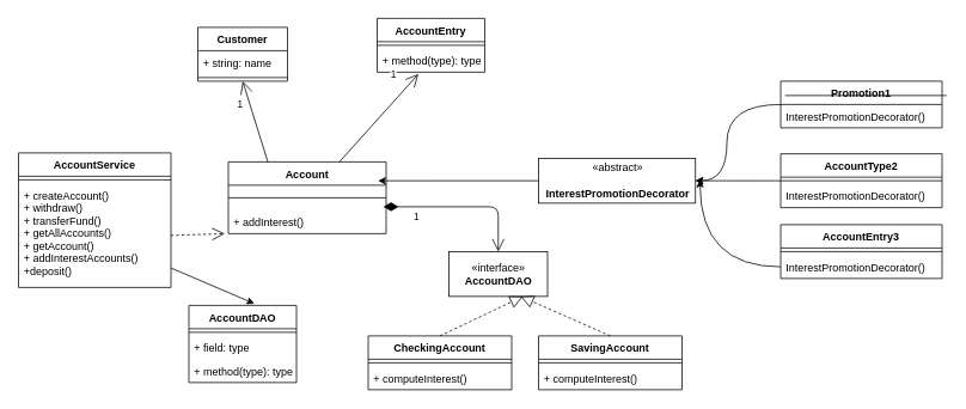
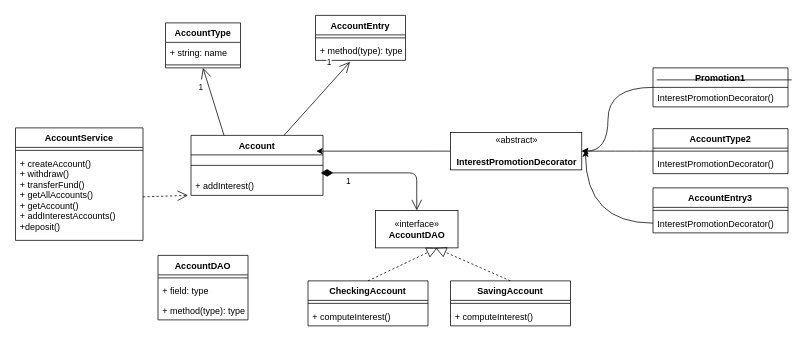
- <mxCell id="2" value="Customer" style="swimlane;fontStyle=1;align=center;verticalAlign=top;childLayout=stackLayout;horizontal=1;startSize=26;horizontalStack=0;resizeParent=1;resizeParentMax=0;resizeLast=0;collapsible=1;marginBottom=0;" parent="1" vertex="1"><mxGeometry x="220" y="30" width="100" height="60" as="geometry" /></mxCell>
+ <mxCell id="2" value="AccountType" style="swimlane;fontStyle=1;align=center;verticalAlign=top;childLayout=stackLayout;horizontal=1;startSize=26;horizontalStack=0;resizeParent=1;resizeParentMax=0;resizeLast=0;collapsible=1;marginBottom=0;" parent="1" vertex="1"><mxGeometry x="220" y="30" width="100" height="60" as="geometry" /></mxCell>
- <mxCell id="33" value="" style="endArrow=classic;html=1;entryX=0.608;entryY=-0.023;entryDx=0;entryDy=0;entryPerimeter=0;" parent="1" source="14" target="8" edge="1"><mxGeometry width="50" height="50" relative="1" as="geometry"><mxPoint x="50" y="380" as="sourcePoint" /><mxPoint x="100" y="330" as="targetPoint" /></mxGeometry></mxCell>
